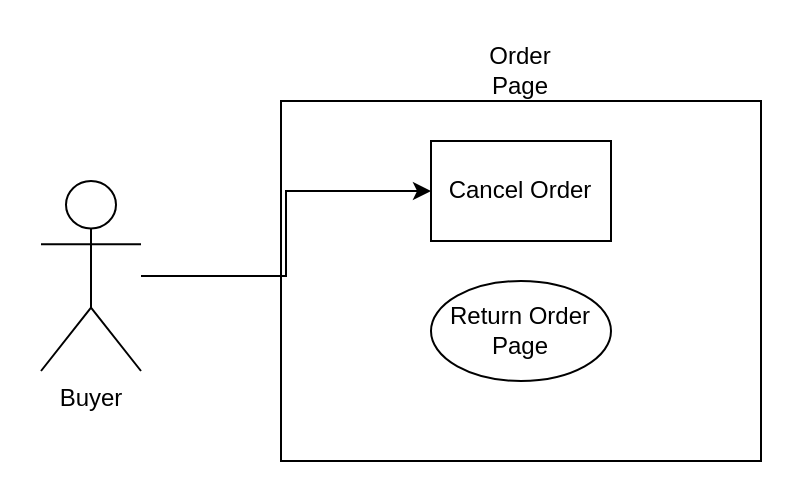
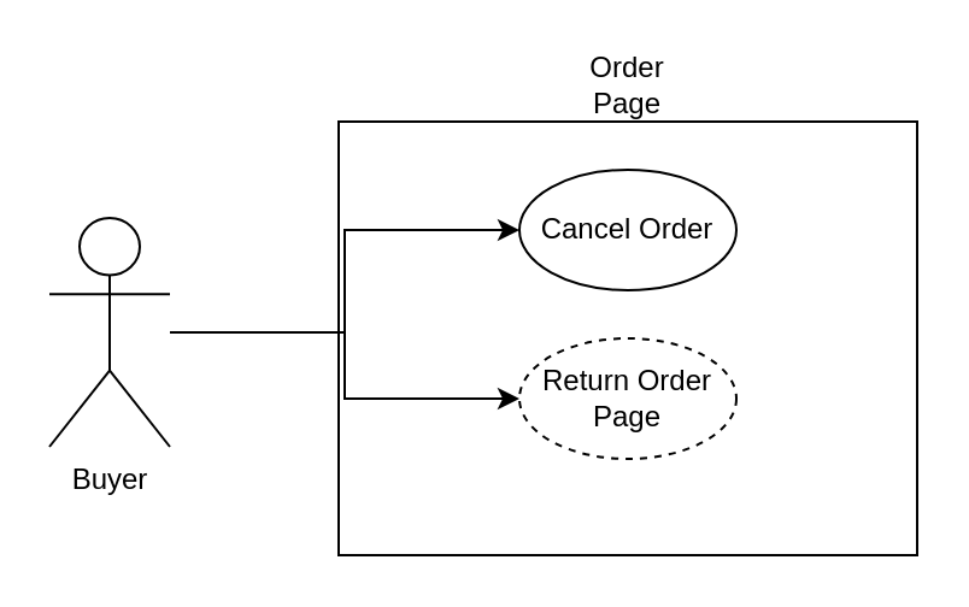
- <mxCell id="7" value="Cancel Order" style="whiteSpace=wrap;html=1;rounded=0;" vertex="1" parent="1"><mxGeometry x="215" y="70" width="90" height="50" as="geometry" /></mxCell>
+ <mxCell id="7" value="Cancel Order" style="ellipse;whiteSpace=wrap;html=1;" vertex="1" parent="1"><mxGeometry x="215" y="70" width="90" height="50" as="geometry" /></mxCell>
+ <mxCell id="4" style="edgeStyle=orthogonalEdgeStyle;rounded=0;orthogonalLoop=1;jettySize=auto;html=1;entryX=0;entryY=0.5;entryDx=0;entryDy=0;" edge="1" parent="1" source="5" target="8"><mxGeometry relative="1" as="geometry" /></mxCell>
- <mxCell id="8" value="Return Order Page" style="ellipse;whiteSpace=wrap;html=1;" vertex="1" parent="1"><mxGeometry x="215" y="140" width="90" height="50" as="geometry" /></mxCell>
+ <mxCell id="8" value="Return Order Page" style="ellipse;whiteSpace=wrap;html=1;dashed=1;" vertex="1" parent="1"><mxGeometry x="215" y="140" width="90" height="50" as="geometry" /></mxCell>
